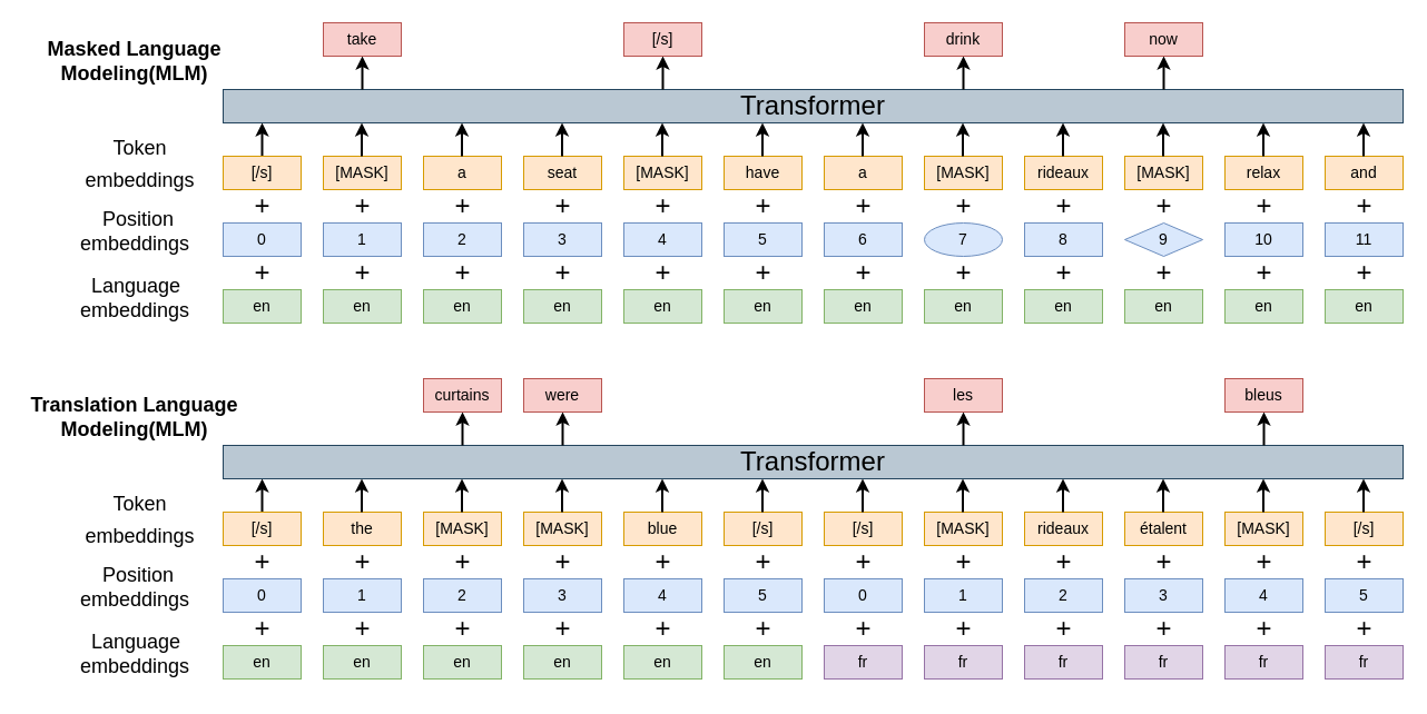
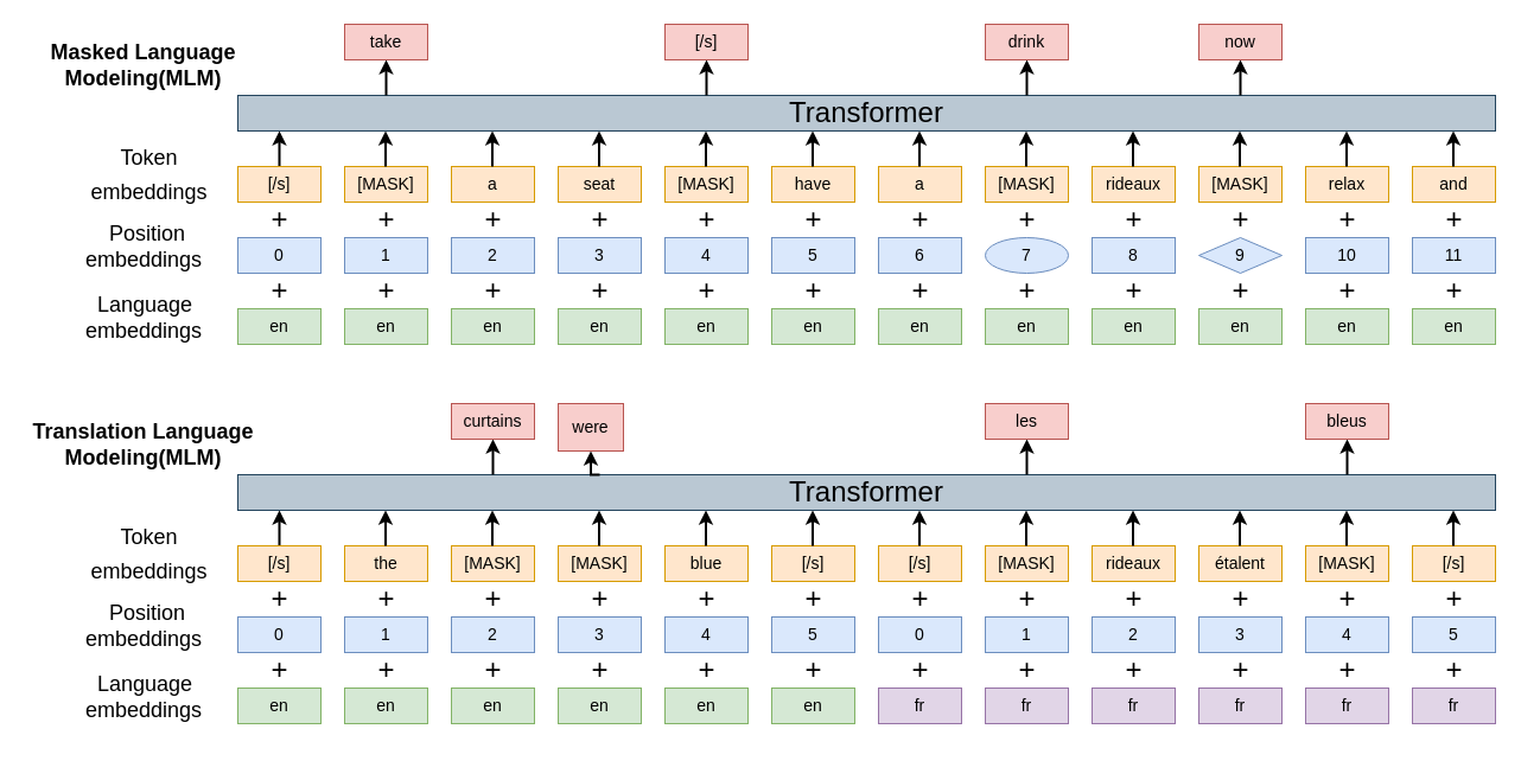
- <mxCell id="169" value="&lt;font style=&quot;font-size: 14px&quot;&gt;were&lt;/font&gt;" style="rounded=0;whiteSpace=wrap;html=1;fillColor=#f8cecc;strokeColor=#b85450;" vertex="1" parent="1"><mxGeometry x="470" y="340" width="70" height="30" as="geometry" /></mxCell>
+ <mxCell id="169" value="&lt;font style=&quot;font-size: 14px&quot;&gt;were&lt;/font&gt;" style="rounded=0;whiteSpace=wrap;html=1;fillColor=#f8cecc;strokeColor=#b85450;" vertex="1" parent="1"><mxGeometry x="470" y="340" width="55" height="40" as="geometry" /></mxCell>
